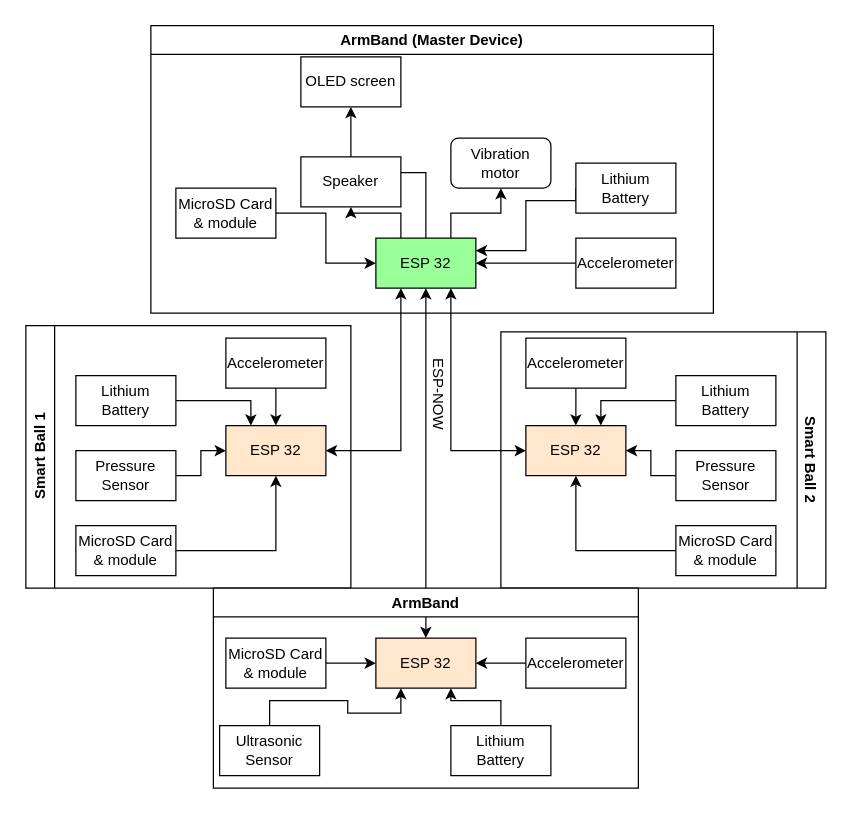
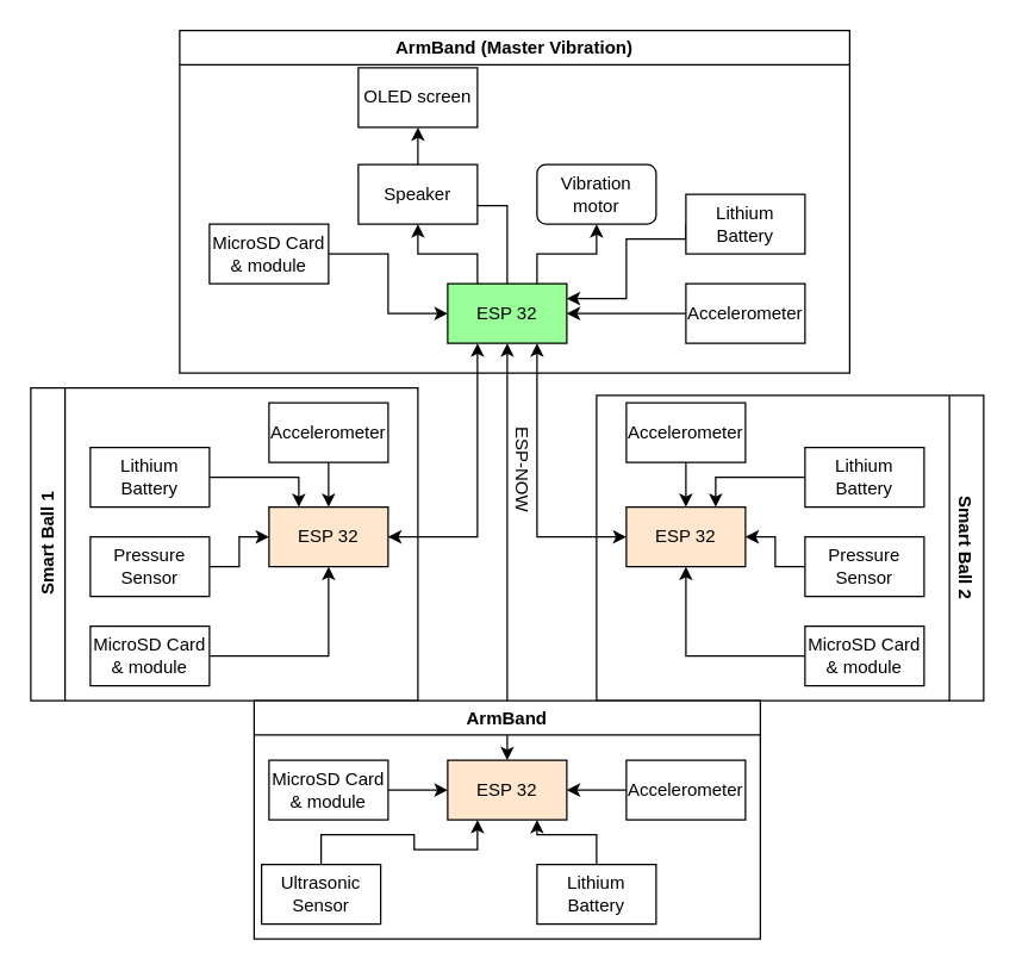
- <mxCell id="40" value="ArmBand (Master Device)" style="swimlane;whiteSpace=wrap;html=1;" vertex="1" parent="1"><mxGeometry x="120" y="20" width="450" height="230" as="geometry" /></mxCell>
+ <mxCell id="40" value="ArmBand (Master Vibration)" style="swimlane;whiteSpace=wrap;html=1;" vertex="1" parent="1"><mxGeometry x="120" y="20" width="450" height="230" as="geometry" /></mxCell>
- <mxCell id="18" value="Speaker" style="rounded=0;whiteSpace=wrap;html=1;" vertex="1" parent="1"><mxGeometry x="240" y="125" width="80" height="40" as="geometry" /></mxCell>
+ <mxCell id="18" value="Speaker" style="rounded=0;whiteSpace=wrap;html=1;" vertex="1" parent="1"><mxGeometry x="240" y="110" width="80" height="40" as="geometry" /></mxCell>
